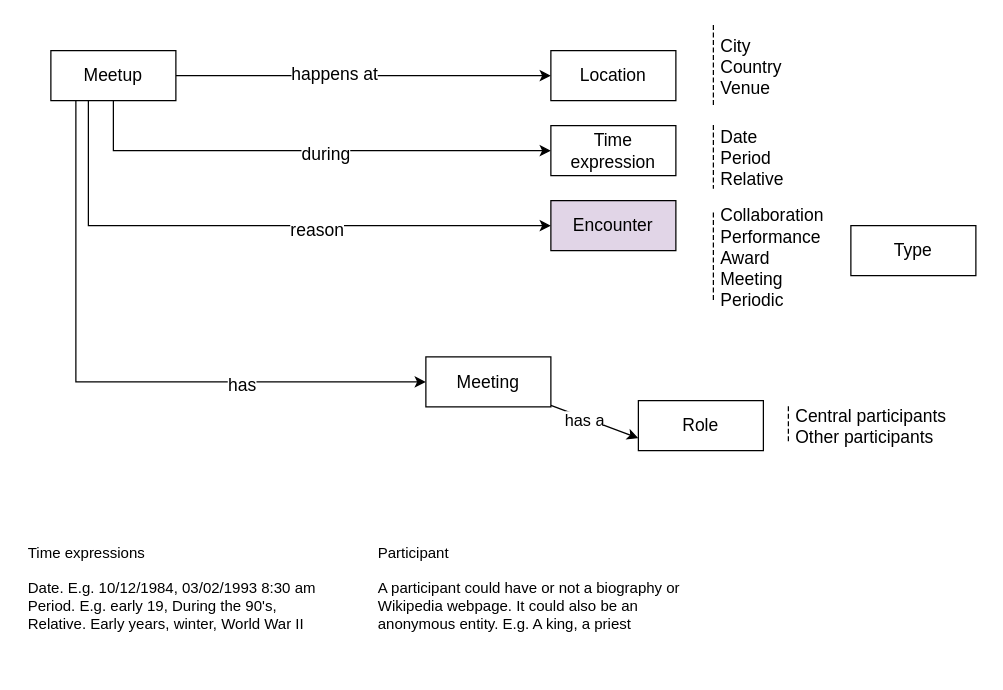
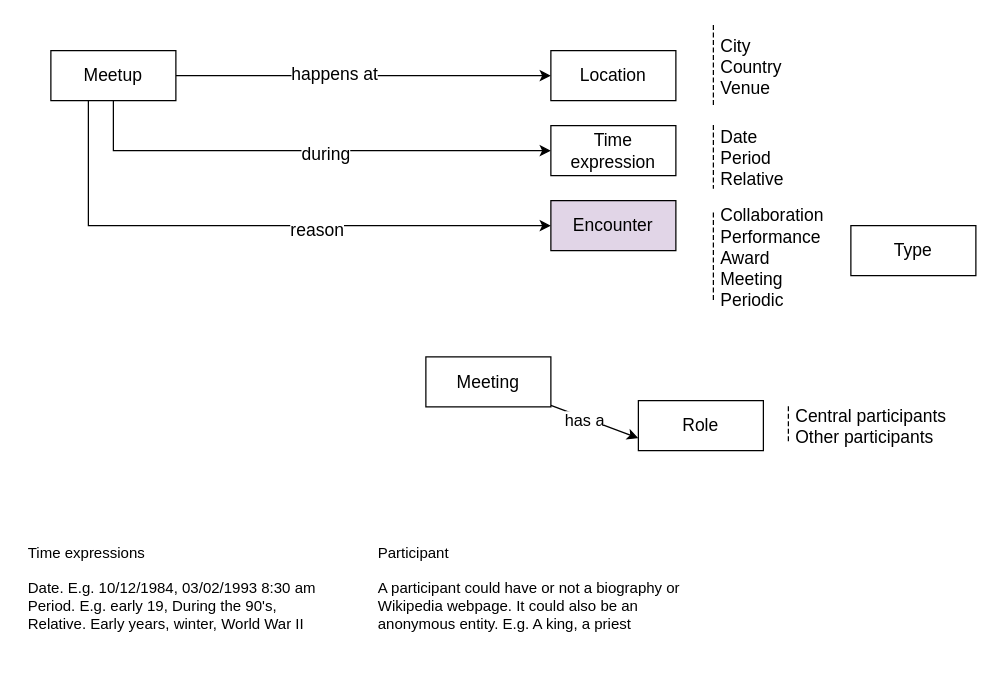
- <mxCell id="8" style="edgeStyle=orthogonalEdgeStyle;rounded=0;orthogonalLoop=1;jettySize=auto;html=1;entryX=0;entryY=0.5;entryDx=0;entryDy=0;fontSize=14;" edge="1" parent="1" source="10" target="27"><mxGeometry relative="1" as="geometry"><Array as="points"><mxPoint x="60" y="305" /></Array></mxGeometry></mxCell>
- <mxCell id="9" value="has" style="edgeLabel;html=1;align=center;verticalAlign=middle;resizable=0;points=[];fontSize=14;" vertex="1" connectable="0" parent="8"><mxGeometry x="0.414" y="-2" relative="1" as="geometry"><mxPoint as="offset" /></mxGeometry></mxCell>
